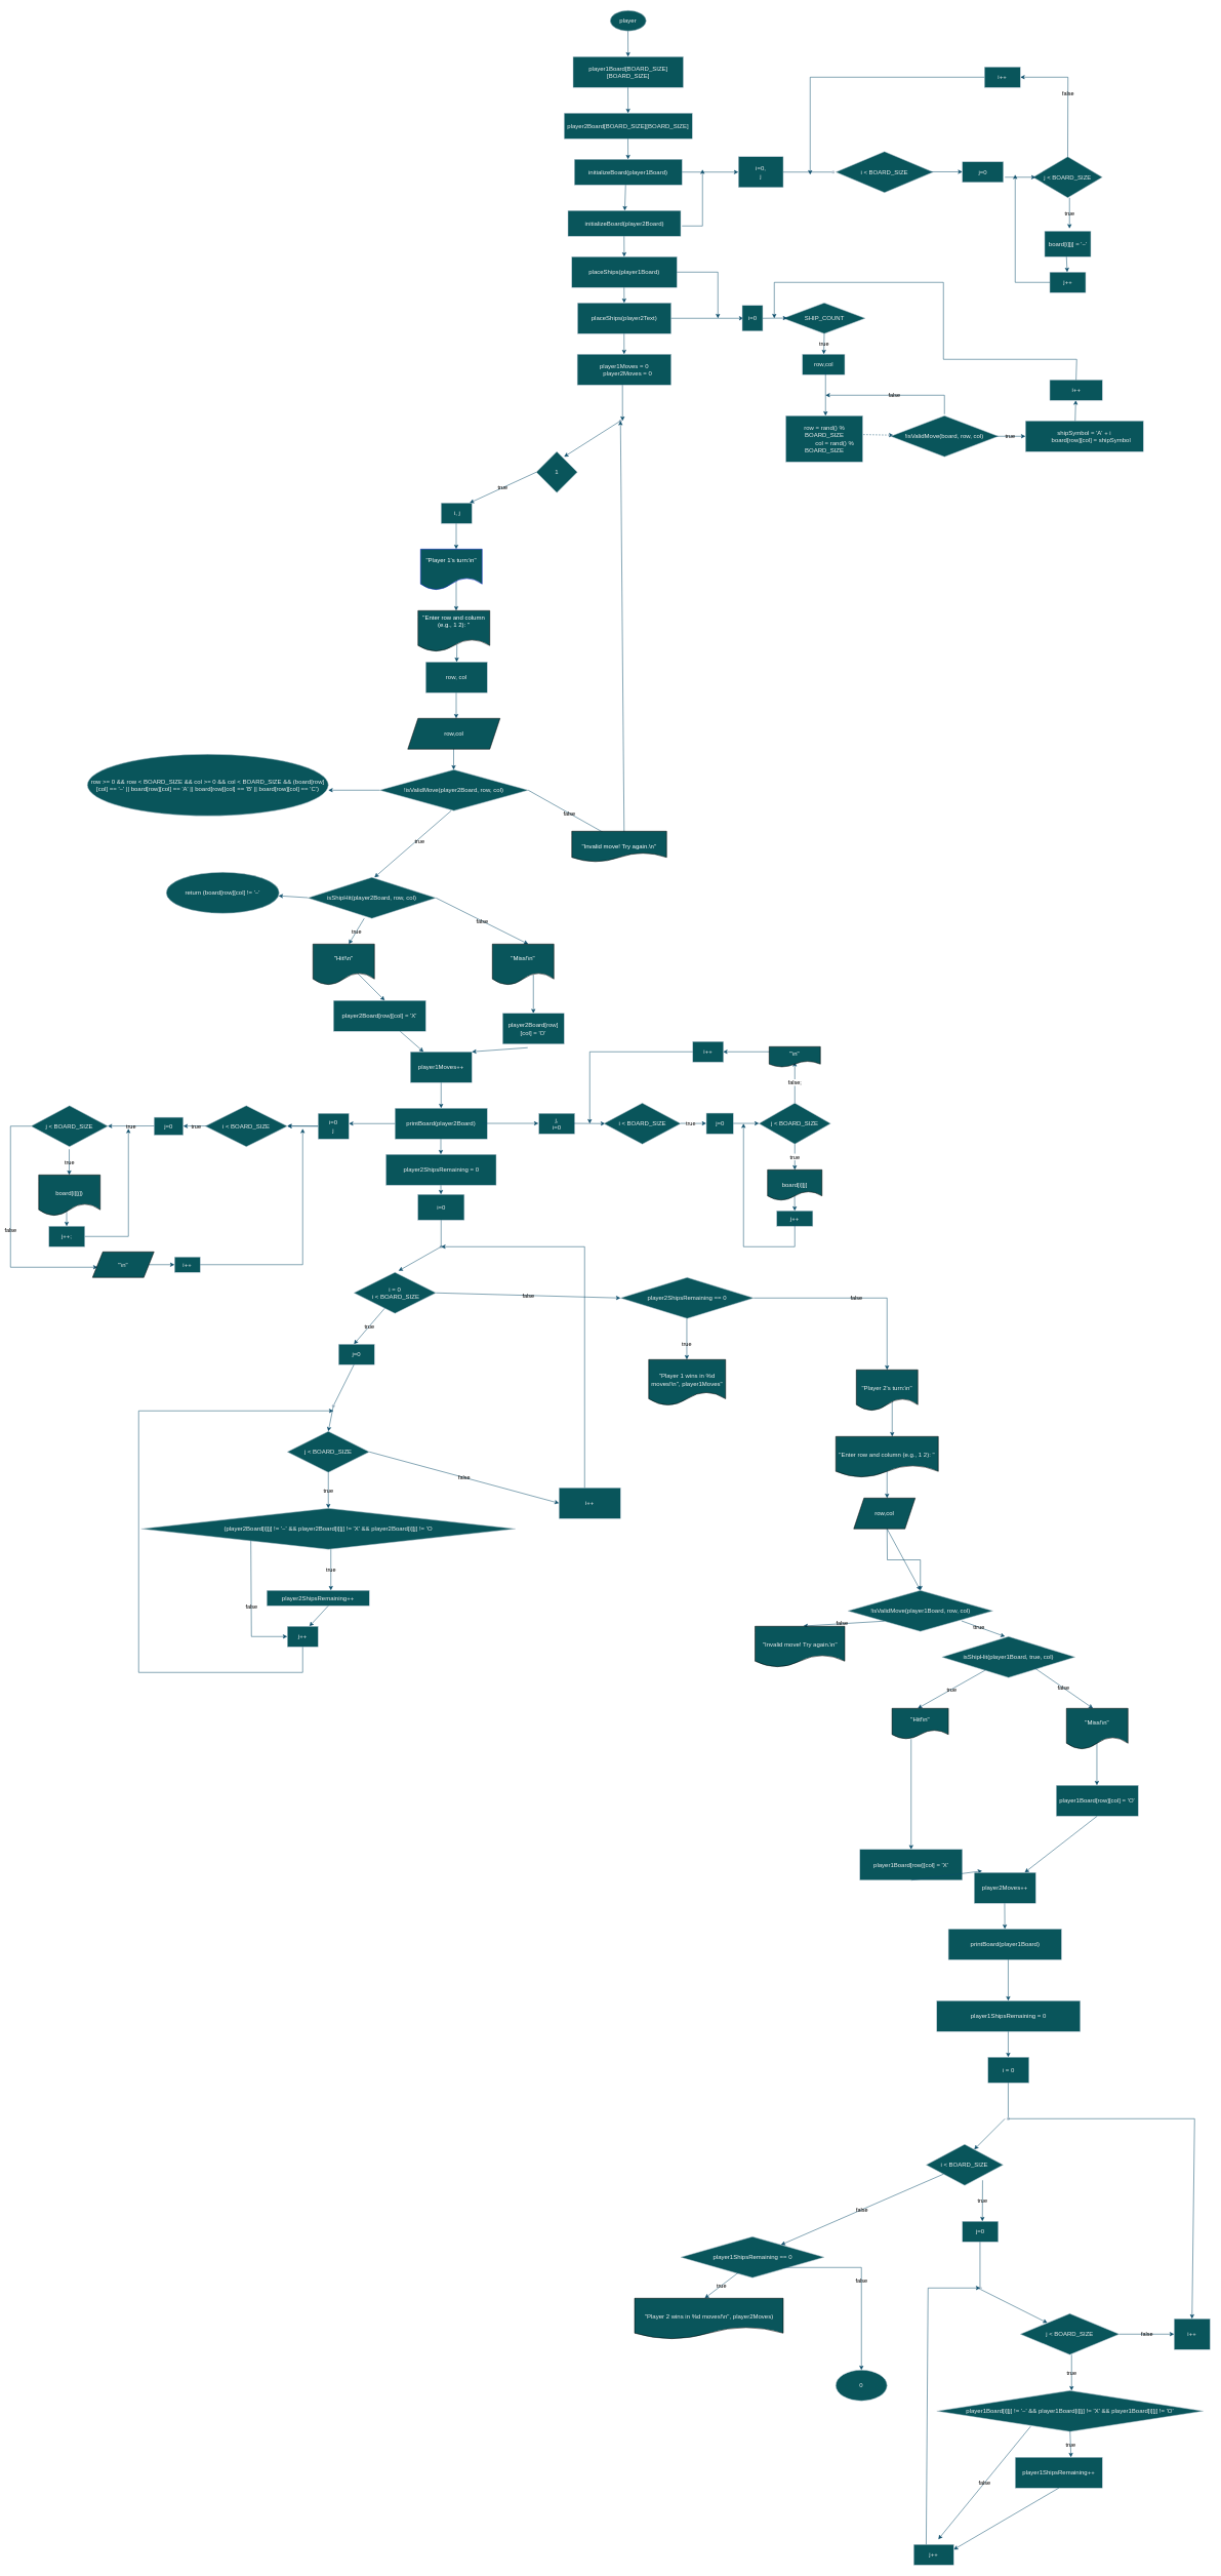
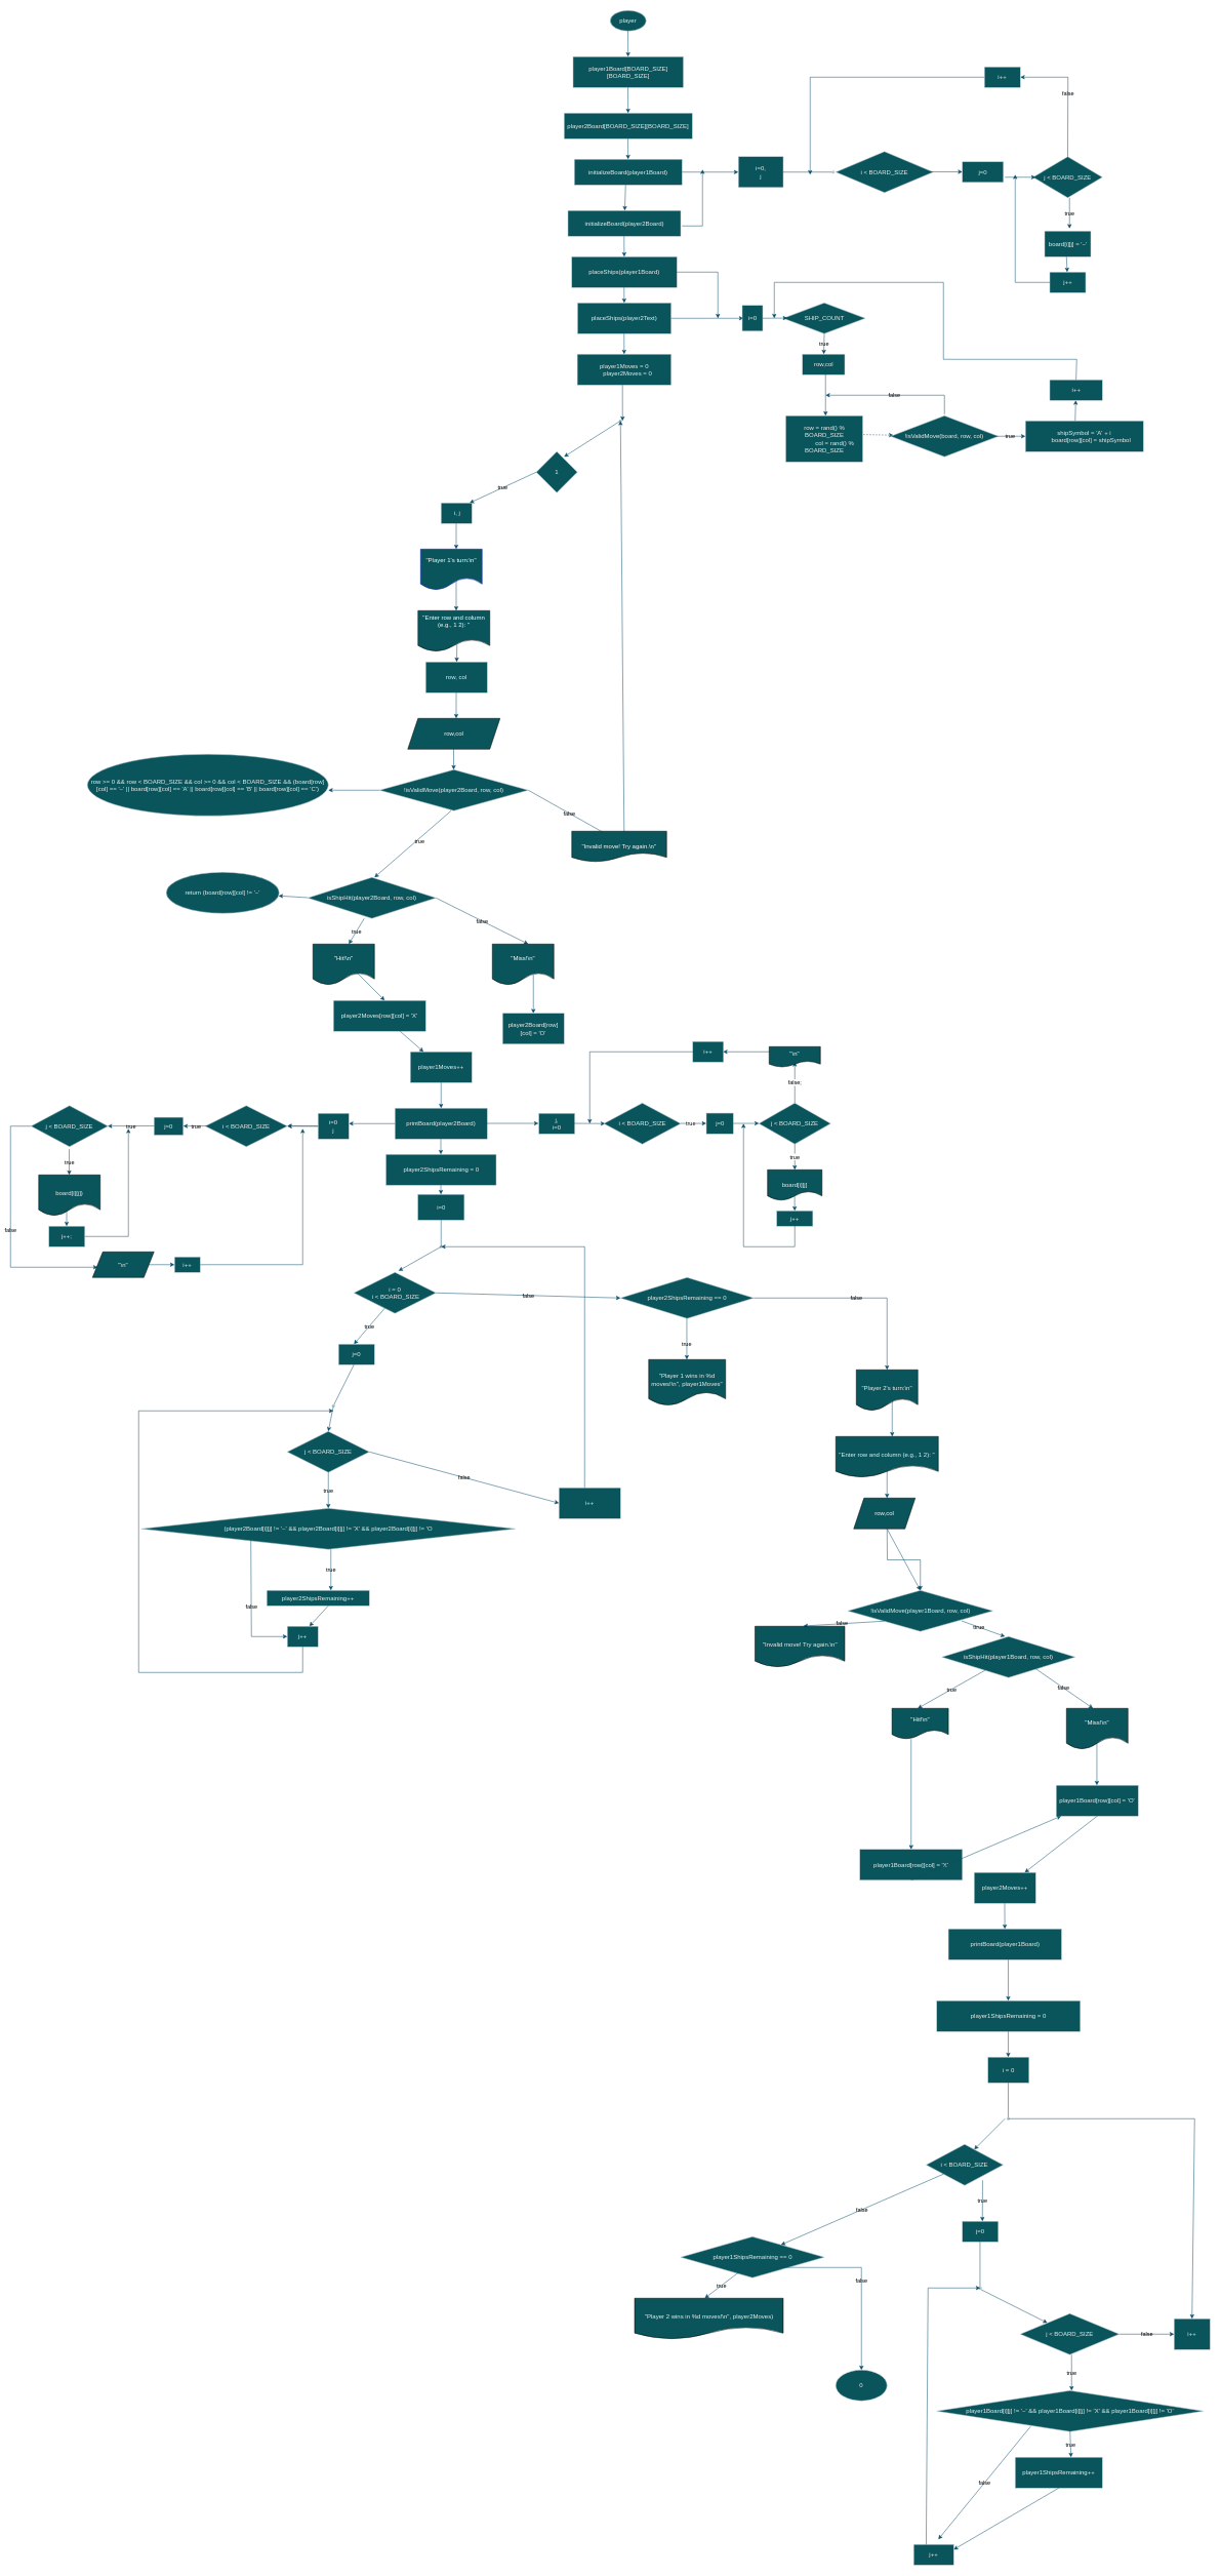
- <mxCell id="33" value="player2Board[row][col] = 'X'" style="rounded=0;whiteSpace=wrap;html=1;strokeColor=#BAC8D3;fontColor=#EEEEEE;fillColor=#09555B;labelBackgroundColor=none;" parent="1" vertex="1"><mxGeometry x="650" y="1950" width="180" height="60" as="geometry" /></mxCell>
+ <mxCell id="33" value="player2Moves[row][col] = 'X'" style="rounded=0;whiteSpace=wrap;html=1;strokeColor=#BAC8D3;fontColor=#EEEEEE;fillColor=#09555B;labelBackgroundColor=none;" parent="1" vertex="1"><mxGeometry x="650" y="1950" width="180" height="60" as="geometry" /></mxCell>
- <mxCell id="41" value="" style="endArrow=classic;html=1;rounded=0;strokeColor=#0B4D6A;entryX=1;entryY=0;entryDx=0;entryDy=0;exitX=0.408;exitY=1.117;exitDx=0;exitDy=0;exitPerimeter=0;labelBackgroundColor=none;fontColor=default;" parent="1" source="40" target="36" edge="1"><mxGeometry width="50" height="50" relative="1" as="geometry"><mxPoint x="970" y="1980" as="sourcePoint" /><mxPoint x="1020" y="1930" as="targetPoint" /></mxGeometry></mxCell>
- <mxCell id="81" value="isShipHit(player1Board, true, col)" style="rhombus;whiteSpace=wrap;html=1;strokeColor=#BAC8D3;fontColor=#EEEEEE;fillColor=#09555B;labelBackgroundColor=none;" parent="1" vertex="1"><mxGeometry x="1837" y="3190" width="260" height="80" as="geometry" /></mxCell>
+ <mxCell id="81" value="isShipHit(player1Board, row, col)" style="rhombus;whiteSpace=wrap;html=1;strokeColor=#BAC8D3;fontColor=#EEEEEE;fillColor=#09555B;labelBackgroundColor=none;" parent="1" vertex="1"><mxGeometry x="1837" y="3190" width="260" height="80" as="geometry" /></mxCell>
- <mxCell id="88" value="" style="endArrow=classic;html=1;rounded=0;strokeColor=#0B4D6A;entryX=0.129;entryY=-0.05;entryDx=0;entryDy=0;entryPerimeter=0;exitX=0.5;exitY=1;exitDx=0;exitDy=0;labelBackgroundColor=none;fontColor=default;" parent="1" source="86" target="90" edge="1"><mxGeometry width="50" height="50" relative="1" as="geometry"><mxPoint x="1810" y="3530" as="sourcePoint" /><mxPoint x="1890" y="3650" as="targetPoint" /></mxGeometry></mxCell>
+ <mxCell id="88" value="" style="endArrow=classic;html=1;rounded=0;strokeColor=#0B4D6A;exitX=0.5;exitY=1;exitDx=0;exitDy=0;labelBackgroundColor=none;fontColor=default;" parent="1" source="86" target="85" edge="1"><mxGeometry width="50" height="50" relative="1" as="geometry"><mxPoint x="1810" y="3530" as="sourcePoint" /><mxPoint x="1890" y="3650" as="targetPoint" /></mxGeometry></mxCell>
